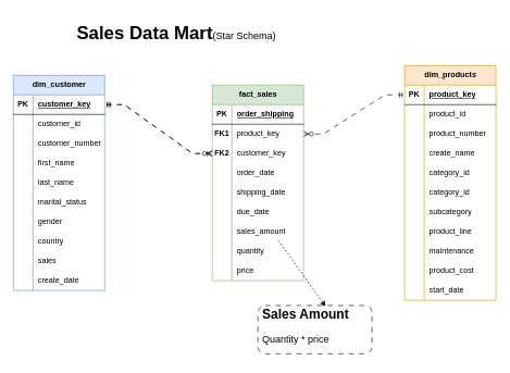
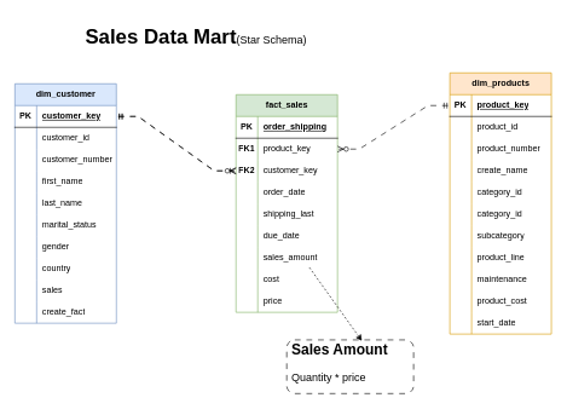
- <mxCell id="82" value="shipping_date" style="shape=partialRectangle;connectable=0;fillColor=none;top=0;left=0;bottom=0;right=0;align=left;spacingLeft=6;overflow=hidden;whiteSpace=wrap;html=1;" vertex="1" parent="80"><mxGeometry x="30" width="110" height="30" as="geometry"><mxRectangle width="110" height="30" as="alternateBounds" /></mxGeometry></mxCell>
+ <mxCell id="82" value="shipping_last" style="shape=partialRectangle;connectable=0;fillColor=none;top=0;left=0;bottom=0;right=0;align=left;spacingLeft=6;overflow=hidden;whiteSpace=wrap;html=1;" vertex="1" parent="80"><mxGeometry x="30" width="110" height="30" as="geometry"><mxRectangle width="110" height="30" as="alternateBounds" /></mxGeometry></mxCell>
- <mxCell id="91" value="quantity" style="shape=partialRectangle;connectable=0;fillColor=none;top=0;left=0;bottom=0;right=0;align=left;spacingLeft=6;overflow=hidden;whiteSpace=wrap;html=1;" vertex="1" parent="89"><mxGeometry x="30" width="110" height="30" as="geometry"><mxRectangle width="110" height="30" as="alternateBounds" /></mxGeometry></mxCell>
+ <mxCell id="91" value="cost" style="shape=partialRectangle;connectable=0;fillColor=none;top=0;left=0;bottom=0;right=0;align=left;spacingLeft=6;overflow=hidden;whiteSpace=wrap;html=1;" vertex="1" parent="89"><mxGeometry x="30" width="110" height="30" as="geometry"><mxRectangle width="110" height="30" as="alternateBounds" /></mxGeometry></mxCell>
- <mxCell id="32" value="create_date" style="shape=partialRectangle;connectable=0;fillColor=none;top=0;left=0;bottom=0;right=0;align=left;spacingLeft=6;overflow=hidden;whiteSpace=wrap;html=1;" vertex="1" parent="30"><mxGeometry x="30" width="110" height="30" as="geometry"><mxRectangle width="110" height="30" as="alternateBounds" /></mxGeometry></mxCell>
+ <mxCell id="32" value="create_fact" style="shape=partialRectangle;connectable=0;fillColor=none;top=0;left=0;bottom=0;right=0;align=left;spacingLeft=6;overflow=hidden;whiteSpace=wrap;html=1;" vertex="1" parent="30"><mxGeometry x="30" width="110" height="30" as="geometry"><mxRectangle width="110" height="30" as="alternateBounds" /></mxGeometry></mxCell>
